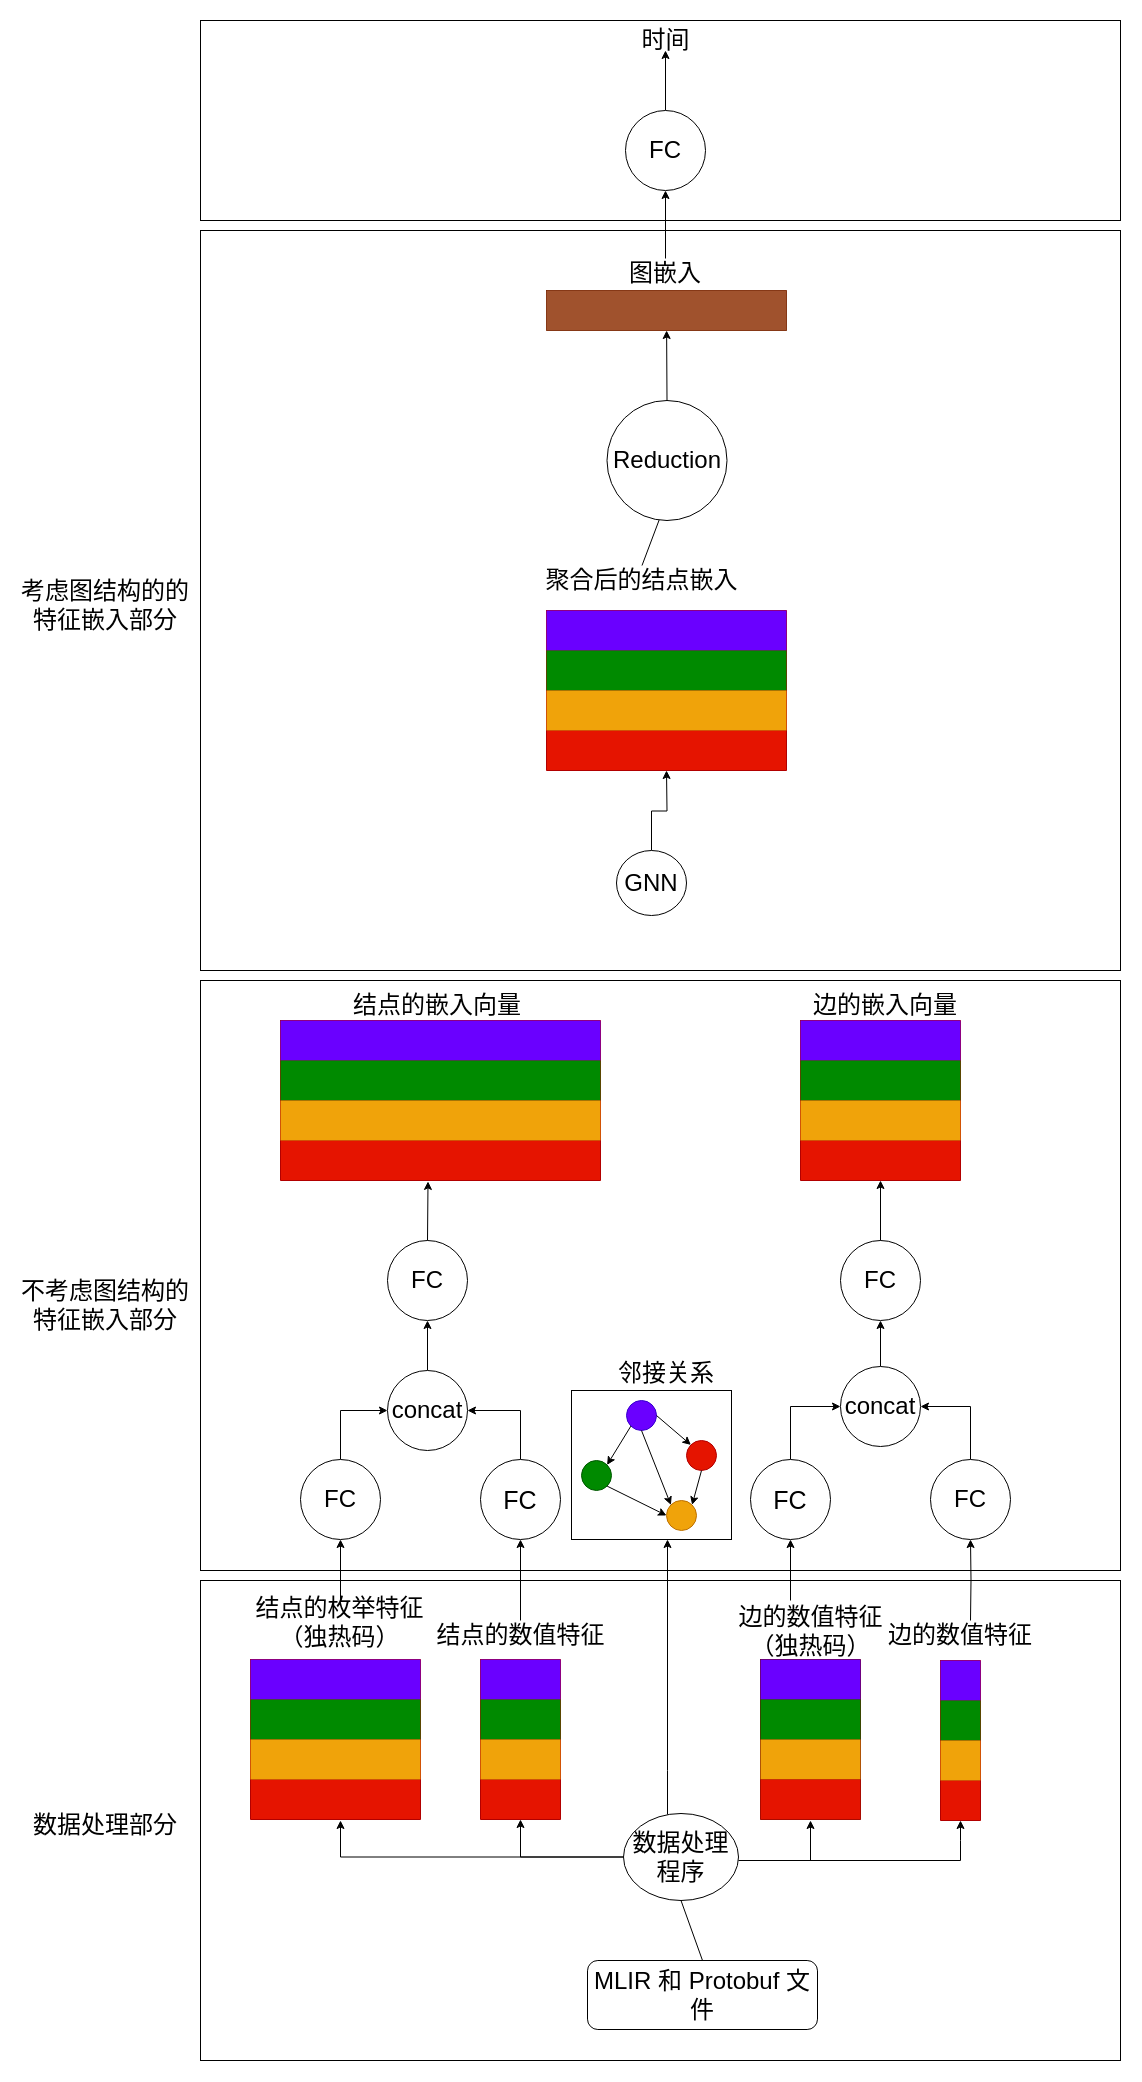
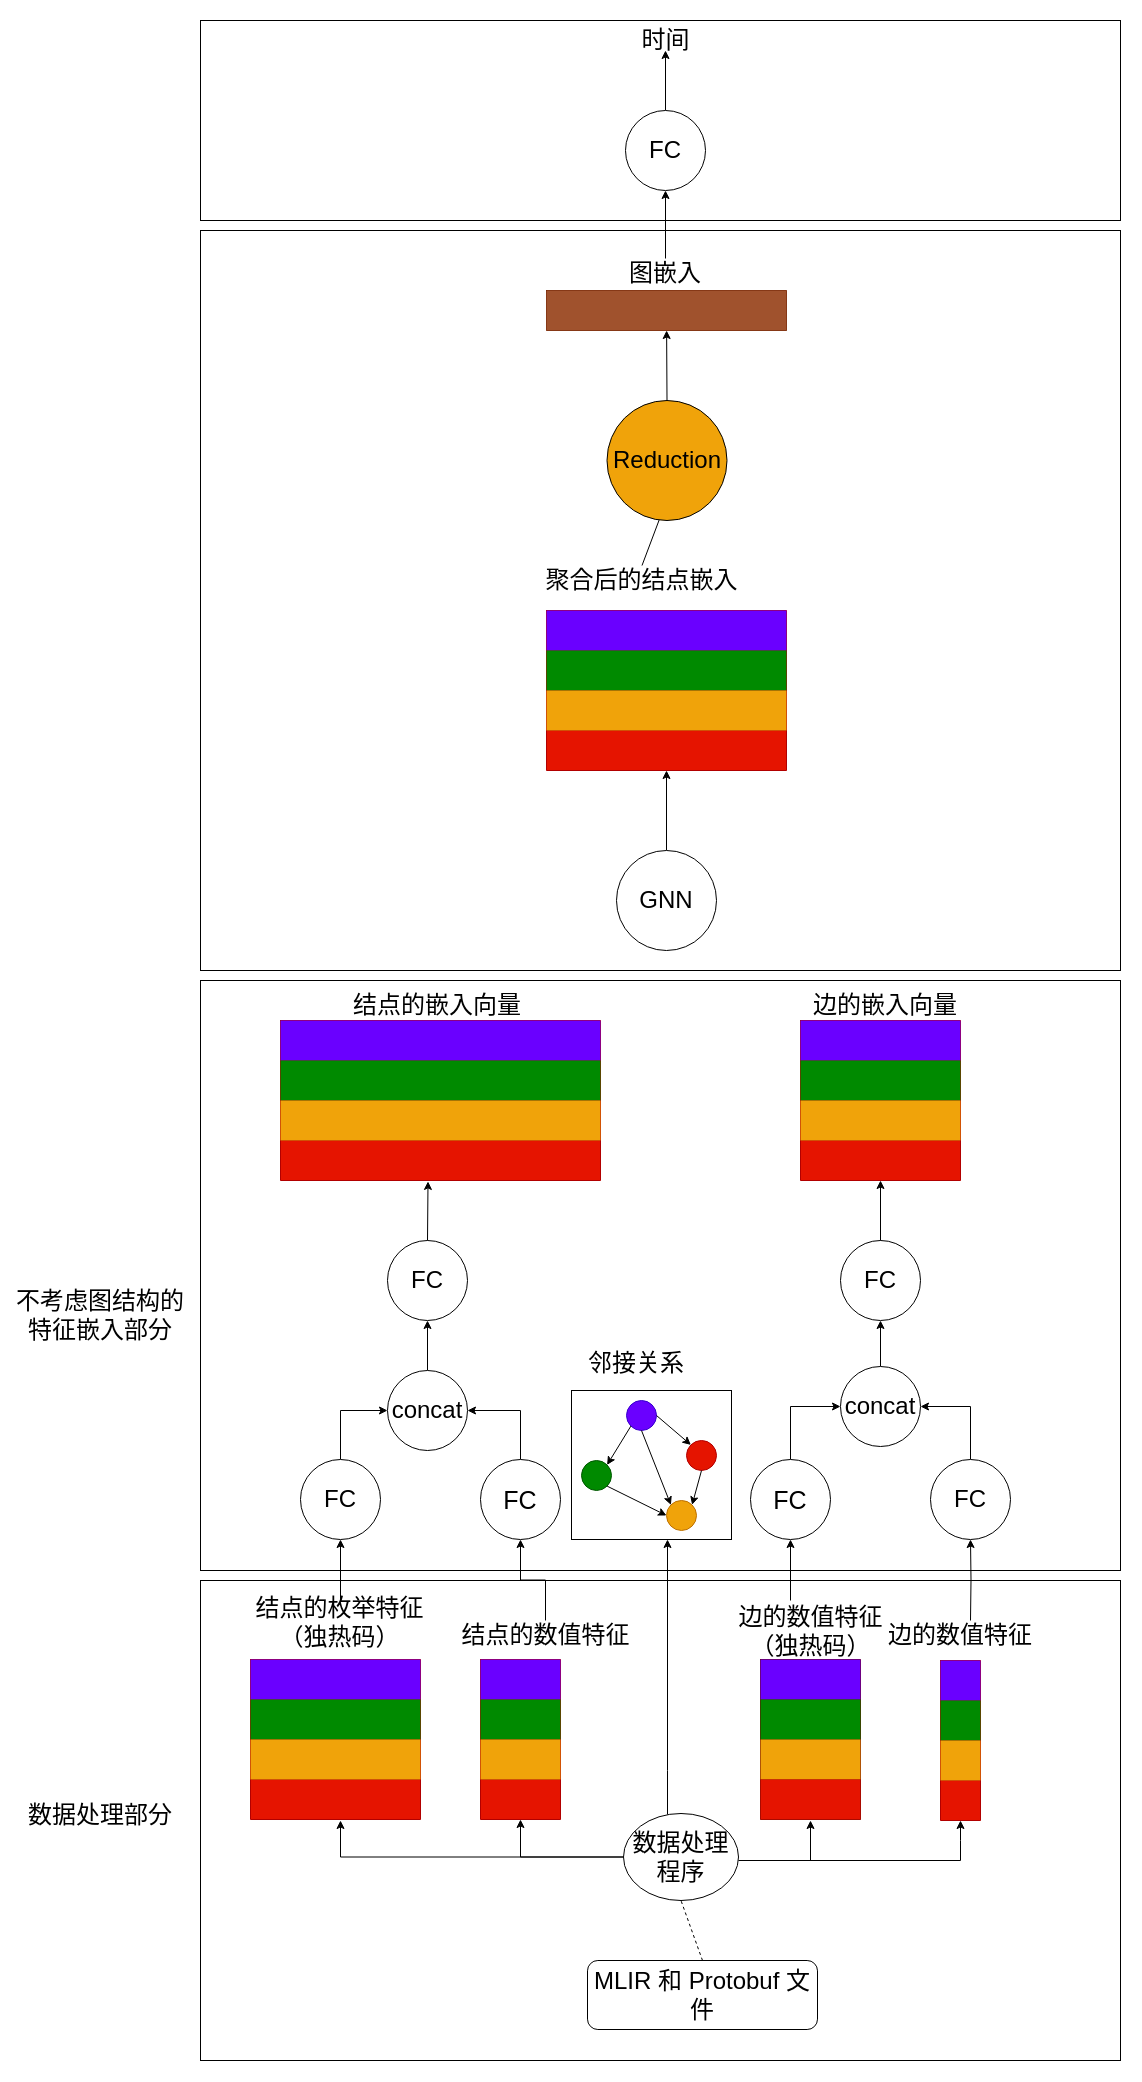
- <mxCell id="119" value="&lt;font style=&quot;font-size: 24px&quot;&gt;Reduction&lt;/font&gt;" style="ellipse;whiteSpace=wrap;html=1;aspect=fixed;direction=west;" parent="1" vertex="1"><mxGeometry x="606.5" y="400" width="120" height="120" as="geometry" /></mxCell>
+ <mxCell id="119" value="&lt;font style=&quot;font-size: 24px&quot;&gt;Reduction&lt;/font&gt;" style="ellipse;whiteSpace=wrap;html=1;aspect=fixed;direction=west;fillColor=#f0a30a;" parent="1" vertex="1"><mxGeometry x="606.5" y="400" width="120" height="120" as="geometry" /></mxCell>
- <mxCell id="131" value="&lt;font style=&quot;font-size: 24px&quot;&gt;考虑图结构的的特征嵌入部分&lt;/font&gt;" style="text;html=1;strokeColor=none;fillColor=none;align=center;verticalAlign=middle;whiteSpace=wrap;rounded=0;" vertex="1" parent="1"><mxGeometry x="20" y="580" width="170" height="50" as="geometry" /></mxCell>
- <mxCell id="107" value="&lt;font style=&quot;font-size: 24px&quot;&gt;GNN&lt;/font&gt;" style="ellipse;whiteSpace=wrap;html=1;aspect=fixed;direction=west;" parent="1" vertex="1"><mxGeometry x="616" y="850" width="70" height="65" as="geometry" /></mxCell>
+ <mxCell id="107" value="&lt;font style=&quot;font-size: 24px&quot;&gt;GNN&lt;/font&gt;" style="ellipse;whiteSpace=wrap;html=1;aspect=fixed;direction=west;" parent="1" vertex="1"><mxGeometry x="616" y="850" width="100" height="100" as="geometry" /></mxCell>
- <mxCell id="130" value="&lt;font style=&quot;font-size: 24px&quot;&gt;不考虑图结构的特征嵌入部分&lt;/font&gt;" style="text;html=1;strokeColor=none;fillColor=none;align=center;verticalAlign=middle;whiteSpace=wrap;rounded=0;" vertex="1" parent="1"><mxGeometry x="20" y="1280" width="170" height="50" as="geometry" /></mxCell>
+ <mxCell id="130" value="&lt;font style=&quot;font-size: 24px&quot;&gt;不考虑图结构的特征嵌入部分&lt;/font&gt;" style="text;html=1;strokeColor=none;fillColor=none;align=center;verticalAlign=middle;whiteSpace=wrap;rounded=0;" vertex="1" parent="1"><mxGeometry x="15" y="1290" width="170" height="50" as="geometry" /></mxCell>
- <mxCell id="66" value="&lt;span style=&quot;font-size: 24px&quot;&gt;邻接关系&lt;/span&gt;" style="text;html=1;strokeColor=none;fillColor=none;align=center;verticalAlign=middle;whiteSpace=wrap;rounded=0;" parent="1" vertex="1"><mxGeometry x="581" y="1358" width="170" height="30" as="geometry" /></mxCell>
+ <mxCell id="66" value="&lt;span style=&quot;font-size: 24px&quot;&gt;邻接关系&lt;/span&gt;" style="text;html=1;strokeColor=none;fillColor=none;align=center;verticalAlign=middle;whiteSpace=wrap;rounded=0;" parent="1" vertex="1"><mxGeometry x="551" y="1348" width="170" height="30" as="geometry" /></mxCell>
- <mxCell id="33" value="&lt;font style=&quot;font-size: 24px&quot;&gt;结点的数值特征&lt;/font&gt;" style="text;html=1;strokeColor=none;fillColor=none;align=center;verticalAlign=middle;whiteSpace=wrap;rounded=0;" parent="1" vertex="1"><mxGeometry x="432.5" y="1620" width="175" height="30" as="geometry" /></mxCell>
+ <mxCell id="33" value="&lt;font style=&quot;font-size: 24px&quot;&gt;结点的数值特征&lt;/font&gt;" style="text;html=1;strokeColor=none;fillColor=none;align=center;verticalAlign=middle;whiteSpace=wrap;rounded=0;" parent="1" vertex="1"><mxGeometry x="457.5" y="1620" width="175" height="30" as="geometry" /></mxCell>
- <mxCell id="129" value="&lt;font style=&quot;font-size: 24px&quot;&gt;数据处理部分&lt;/font&gt;" style="text;html=1;strokeColor=none;fillColor=none;align=center;verticalAlign=middle;whiteSpace=wrap;rounded=0;" vertex="1" parent="1"><mxGeometry x="20" y="1810" width="170" height="30" as="geometry" /></mxCell>
+ <mxCell id="129" value="&lt;font style=&quot;font-size: 24px&quot;&gt;数据处理部分&lt;/font&gt;" style="text;html=1;strokeColor=none;fillColor=none;align=center;verticalAlign=middle;whiteSpace=wrap;rounded=0;" vertex="1" parent="1"><mxGeometry x="15" y="1800" width="170" height="30" as="geometry" /></mxCell>
- <mxCell id="12" value="" style="endArrow=none;html=1;entryX=0.5;entryY=0;entryDx=0;entryDy=0;exitX=0.5;exitY=0;exitDx=0;exitDy=0;" parent="1" source="11" target="10" edge="1"><mxGeometry width="50" height="50" relative="1" as="geometry"><mxPoint x="500" y="1970" as="sourcePoint" /><mxPoint x="550" y="1920" as="targetPoint" /></mxGeometry></mxCell>
+ <mxCell id="12" value="" style="endArrow=none;html=1;entryX=0.5;entryY=0;entryDx=0;entryDy=0;exitX=0.5;exitY=0;exitDx=0;exitDy=0;dashed=1;" parent="1" source="11" target="10" edge="1"><mxGeometry width="50" height="50" relative="1" as="geometry"><mxPoint x="500" y="1970" as="sourcePoint" /><mxPoint x="550" y="1920" as="targetPoint" /></mxGeometry></mxCell>
